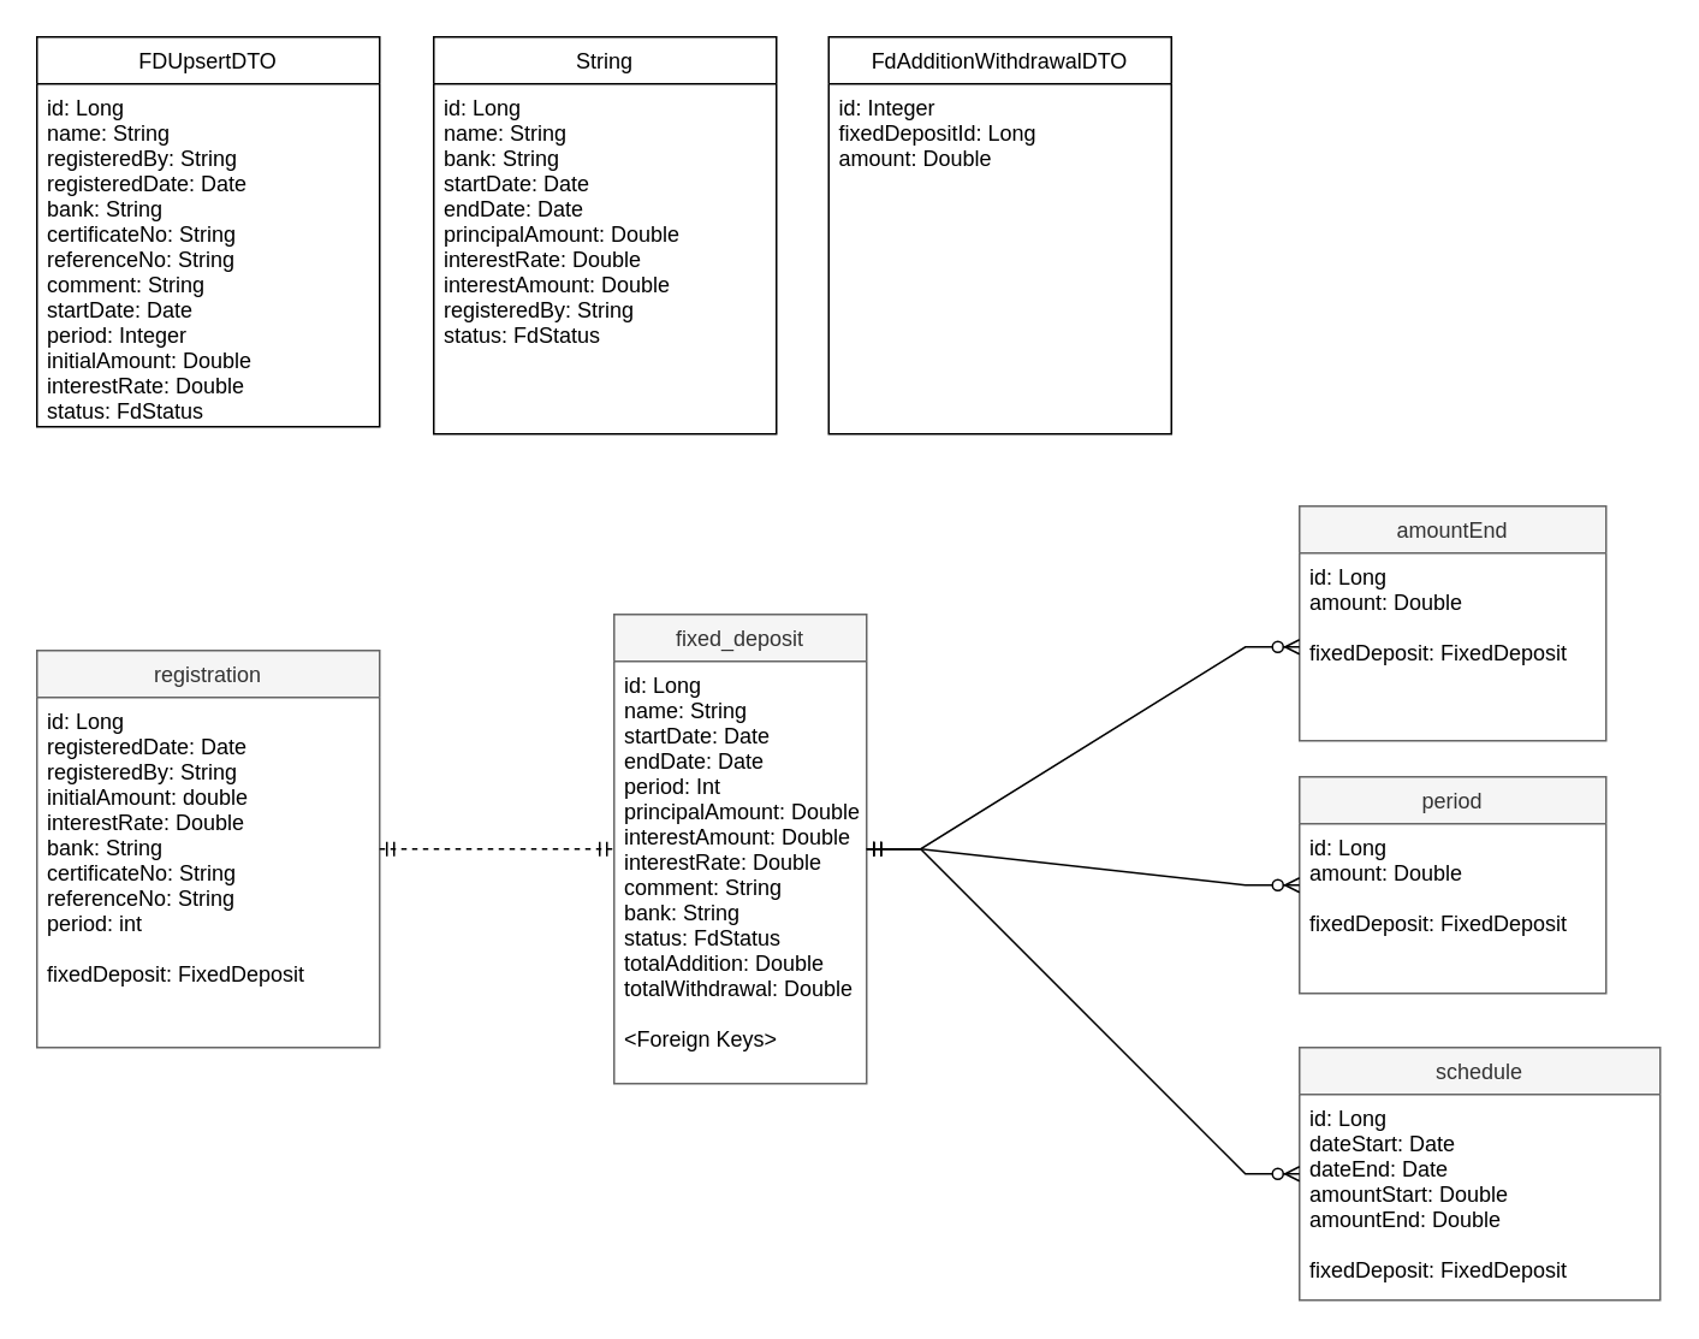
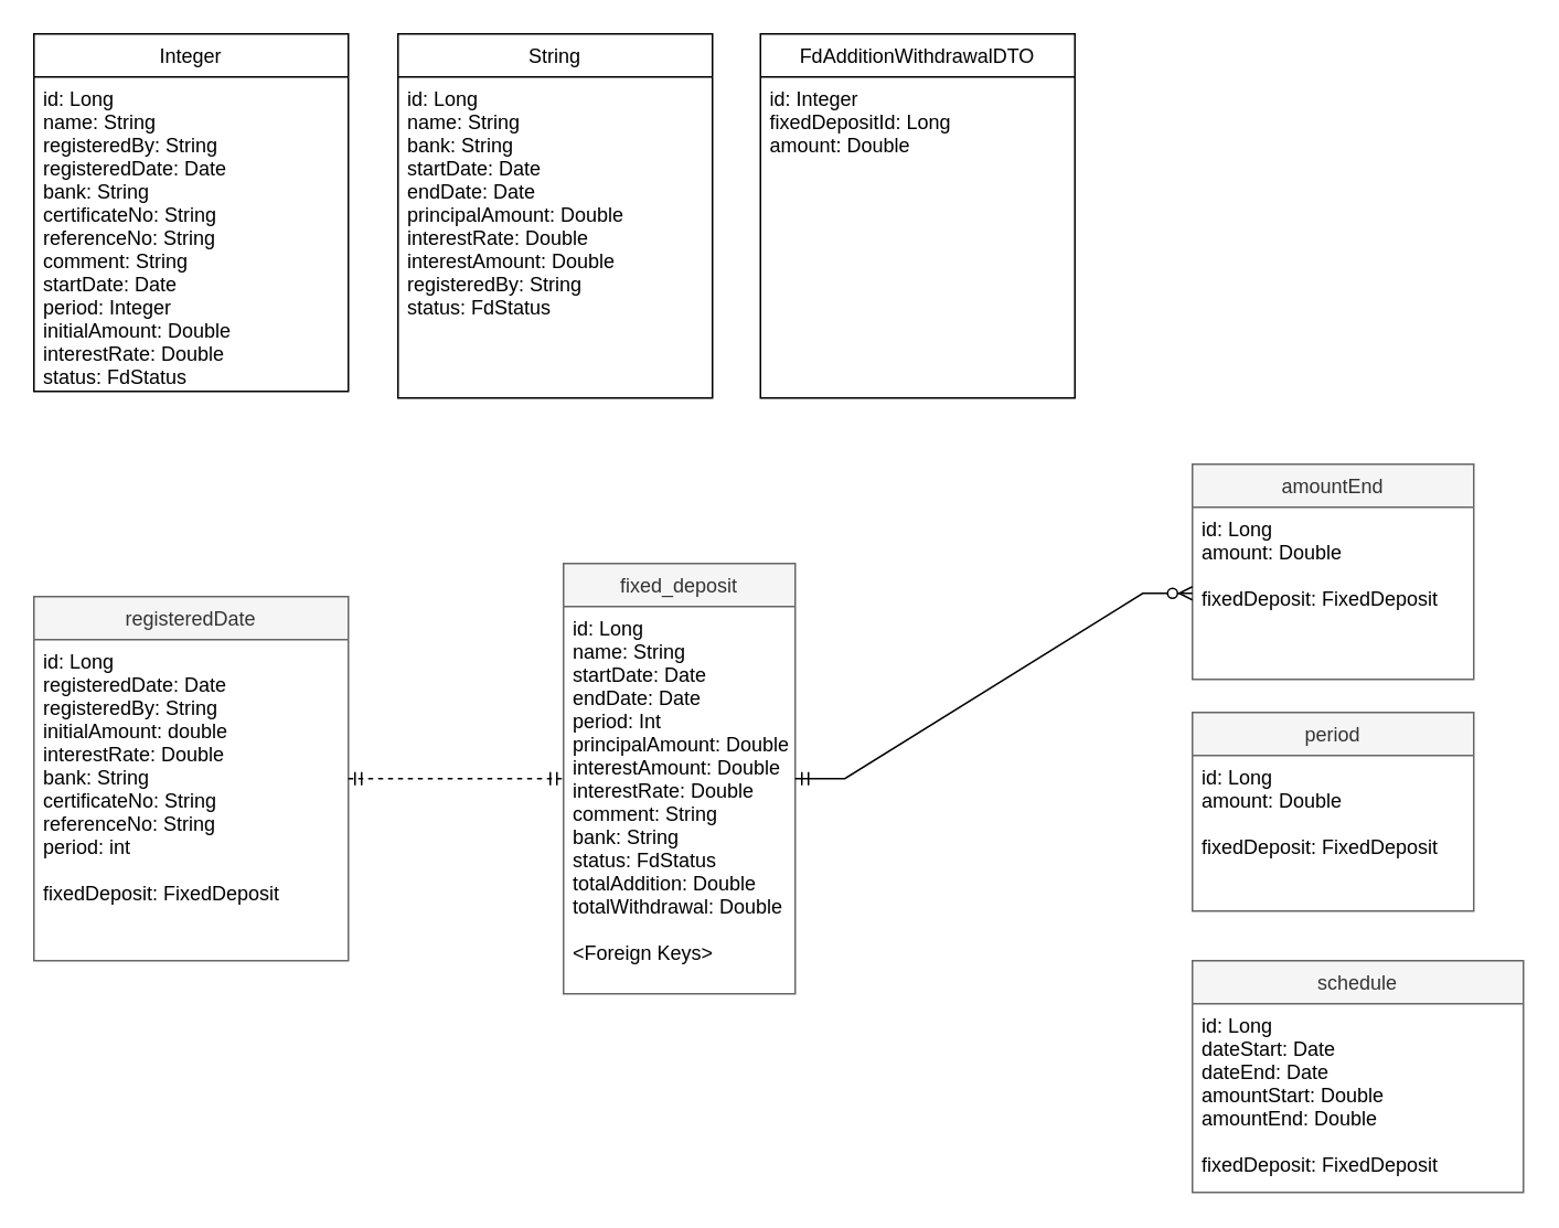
- <mxCell id="15" value="FDUpsertDTO" style="swimlane;fontStyle=0;childLayout=stackLayout;horizontal=1;startSize=26;fillColor=none;horizontalStack=0;resizeParent=1;resizeParentMax=0;resizeLast=0;collapsible=1;marginBottom=0;" parent="1" vertex="1"><mxGeometry x="20" y="20" width="190" height="216" as="geometry" /></mxCell>
+ <mxCell id="15" value="Integer" style="swimlane;fontStyle=0;childLayout=stackLayout;horizontal=1;startSize=26;fillColor=none;horizontalStack=0;resizeParent=1;resizeParentMax=0;resizeLast=0;collapsible=1;marginBottom=0;" parent="1" vertex="1"><mxGeometry x="20" y="20" width="190" height="216" as="geometry" /></mxCell>
- <mxCell id="10" value="registration" style="swimlane;fontStyle=0;childLayout=stackLayout;horizontal=1;startSize=26;fillColor=#f5f5f5;horizontalStack=0;resizeParent=1;resizeParentMax=0;resizeLast=0;collapsible=1;marginBottom=0;fontColor=#333333;strokeColor=#666666;" parent="1" vertex="1"><mxGeometry x="20" y="360" width="190" height="220" as="geometry" /></mxCell>
+ <mxCell id="10" value="registeredDate" style="swimlane;fontStyle=0;childLayout=stackLayout;horizontal=1;startSize=26;fillColor=#f5f5f5;horizontalStack=0;resizeParent=1;resizeParentMax=0;resizeLast=0;collapsible=1;marginBottom=0;fontColor=#333333;strokeColor=#666666;" parent="1" vertex="1"><mxGeometry x="20" y="360" width="190" height="220" as="geometry" /></mxCell>
- <mxCell id="14" value="" style="edgeStyle=entityRelationEdgeStyle;fontSize=12;html=1;endArrow=ERzeroToMany;startArrow=ERmandOne;rounded=0;" parent="1" source="2" target="8" edge="1"><mxGeometry width="100" height="100" relative="1" as="geometry"><mxPoint x="520" y="310" as="sourcePoint" /><mxPoint x="640" y="330" as="targetPoint" /></mxGeometry></mxCell>
- <mxCell id="13" value="" style="edgeStyle=entityRelationEdgeStyle;fontSize=12;html=1;endArrow=ERzeroToMany;startArrow=ERmandOne;rounded=0;" parent="1" source="2" target="4" edge="1"><mxGeometry width="100" height="100" relative="1" as="geometry"><mxPoint x="460" y="478" as="sourcePoint" /><mxPoint x="580" y="498" as="targetPoint" /></mxGeometry></mxCell>
